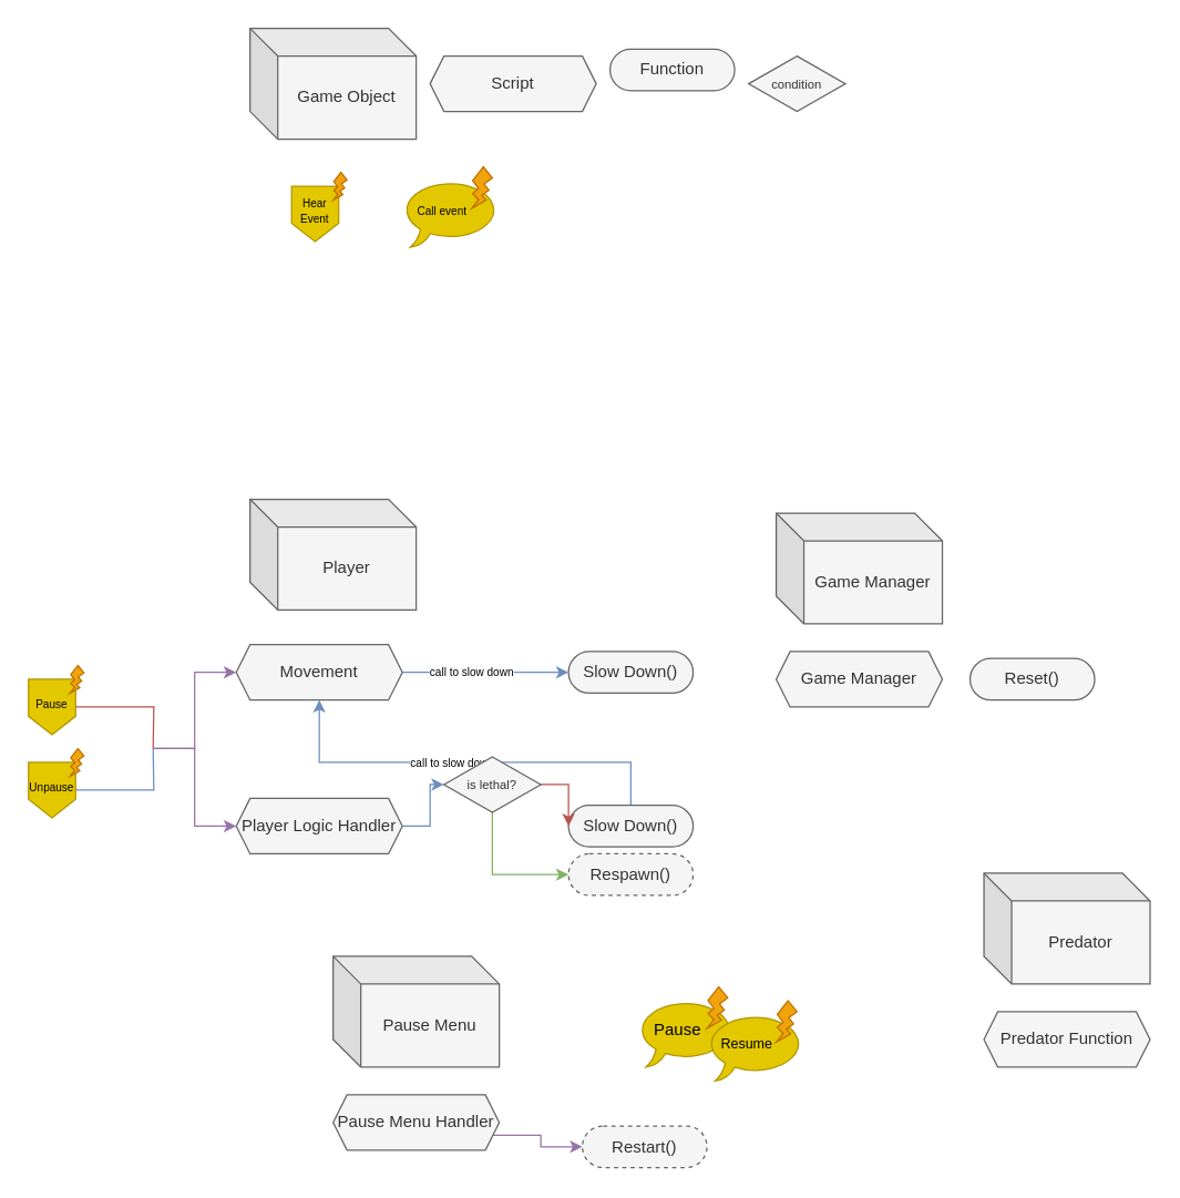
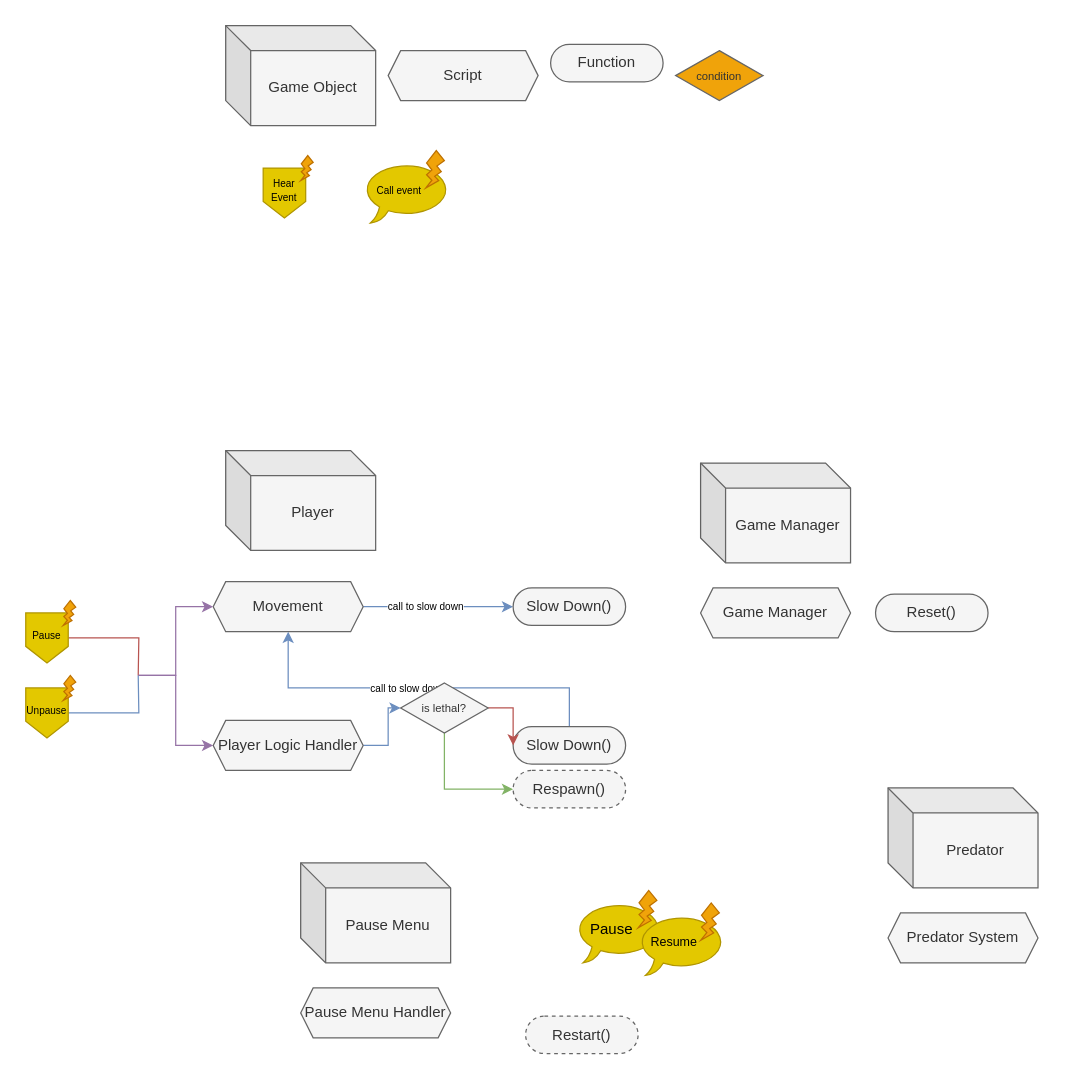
- <mxCell id="29" value="&lt;font style=&quot;font-size: 9px;&quot;&gt;condition&lt;/font&gt;" style="rhombus;whiteSpace=wrap;html=1;fillColor=#f5f5f5;fontColor=#333333;strokeColor=#666666;" vertex="1" parent="1"><mxGeometry x="540" y="40" width="70" height="40" as="geometry" /></mxCell>
+ <mxCell id="29" value="&lt;font style=&quot;font-size: 9px;&quot;&gt;condition&lt;/font&gt;" style="rhombus;whiteSpace=wrap;html=1;fillColor=#f0a30a;fontColor=#333333;strokeColor=#666666;" vertex="1" parent="1"><mxGeometry x="540" y="40" width="70" height="40" as="geometry" /></mxCell>
- <mxCell id="17" value="Predator Function" style="shape=hexagon;perimeter=hexagonPerimeter2;whiteSpace=wrap;html=1;fixedSize=1;fillColor=#f5f5f5;fontColor=#333333;strokeColor=#666666;size=10;" vertex="1" parent="1"><mxGeometry x="710" y="730" width="120" height="40" as="geometry" /></mxCell>
+ <mxCell id="17" value="Predator System" style="shape=hexagon;perimeter=hexagonPerimeter2;whiteSpace=wrap;html=1;fixedSize=1;fillColor=#f5f5f5;fontColor=#333333;strokeColor=#666666;size=10;" vertex="1" parent="1"><mxGeometry x="710" y="730" width="120" height="40" as="geometry" /></mxCell>
- <mxCell id="13" style="edgeStyle=orthogonalEdgeStyle;rounded=0;orthogonalLoop=1;jettySize=auto;html=1;exitX=1;exitY=0.75;exitDx=0;exitDy=0;entryX=0;entryY=0.5;entryDx=0;entryDy=0;fillColor=#e1d5e7;strokeColor=#9673a6;" edge="1" parent="1" source="14" target="15"><mxGeometry relative="1" as="geometry" /></mxCell>
